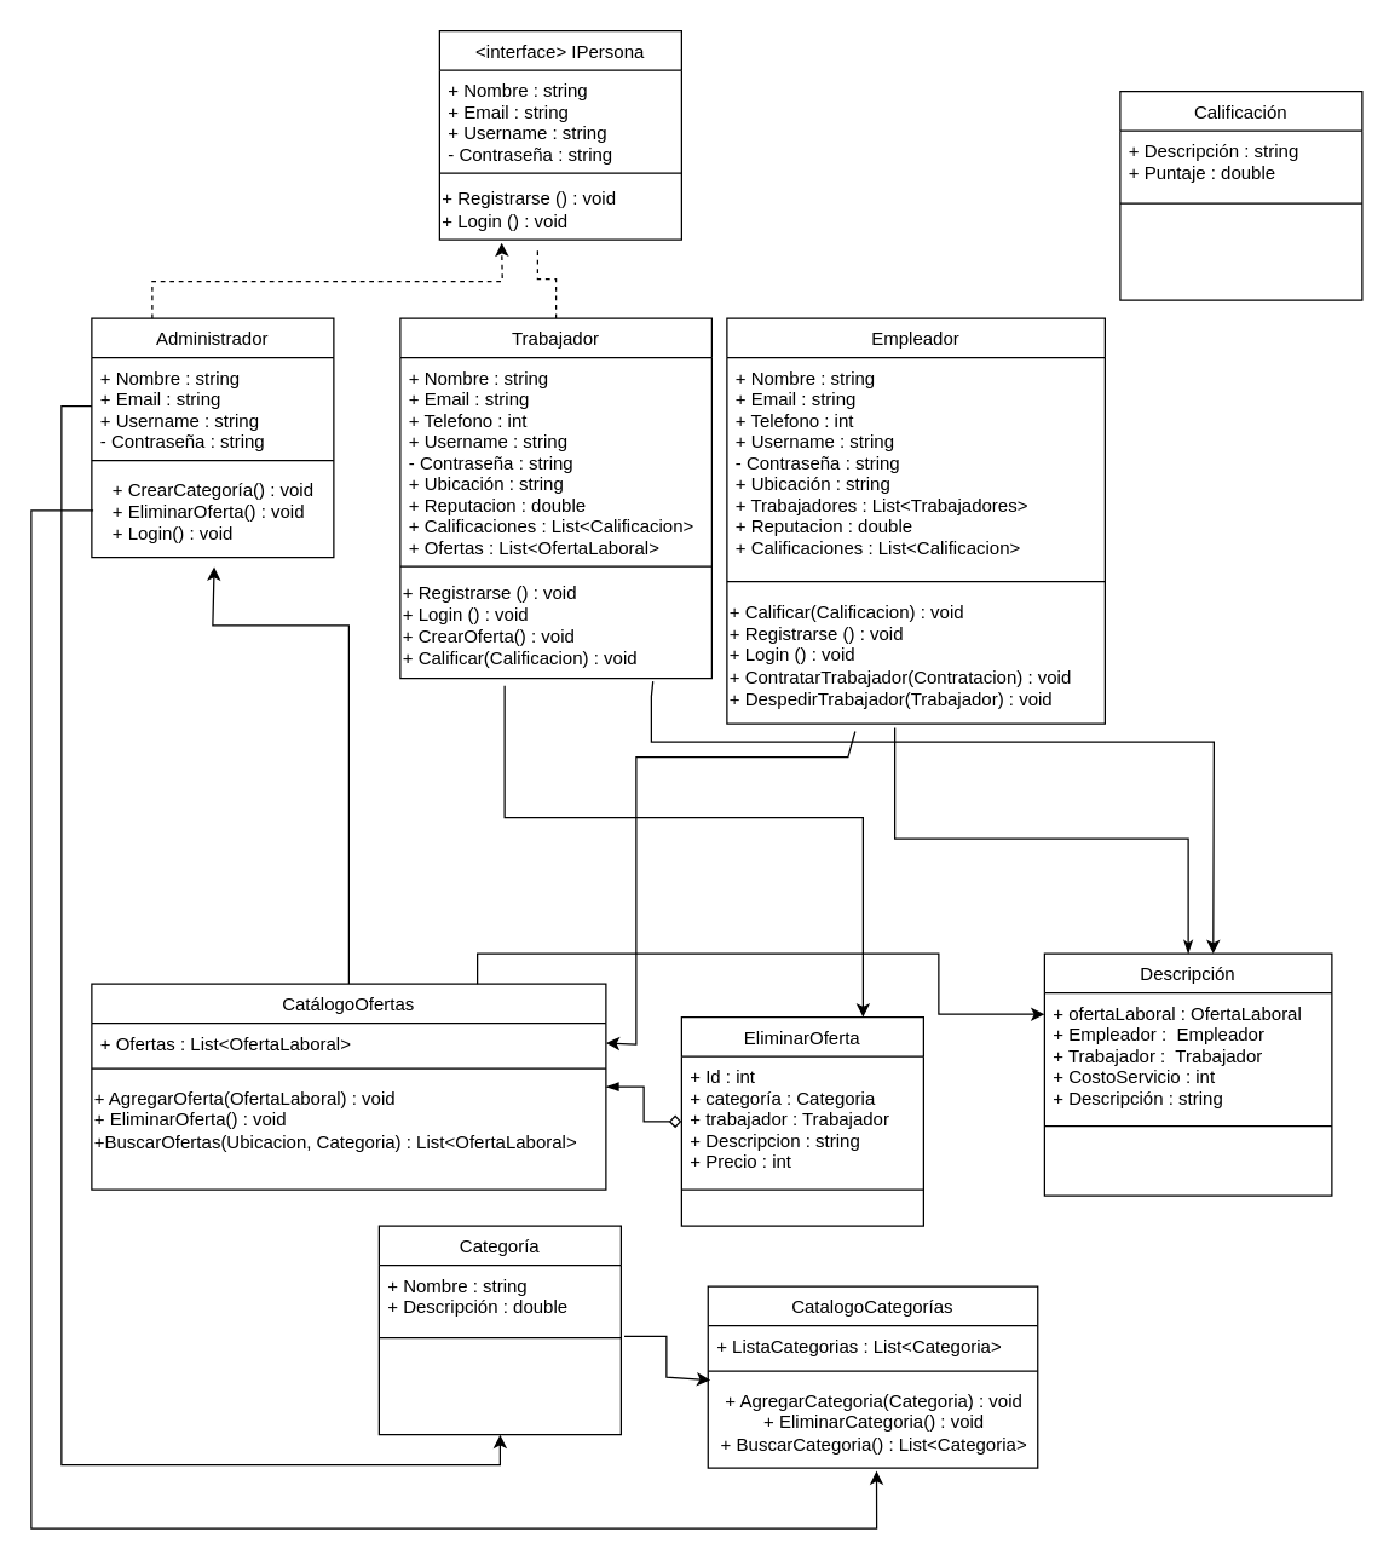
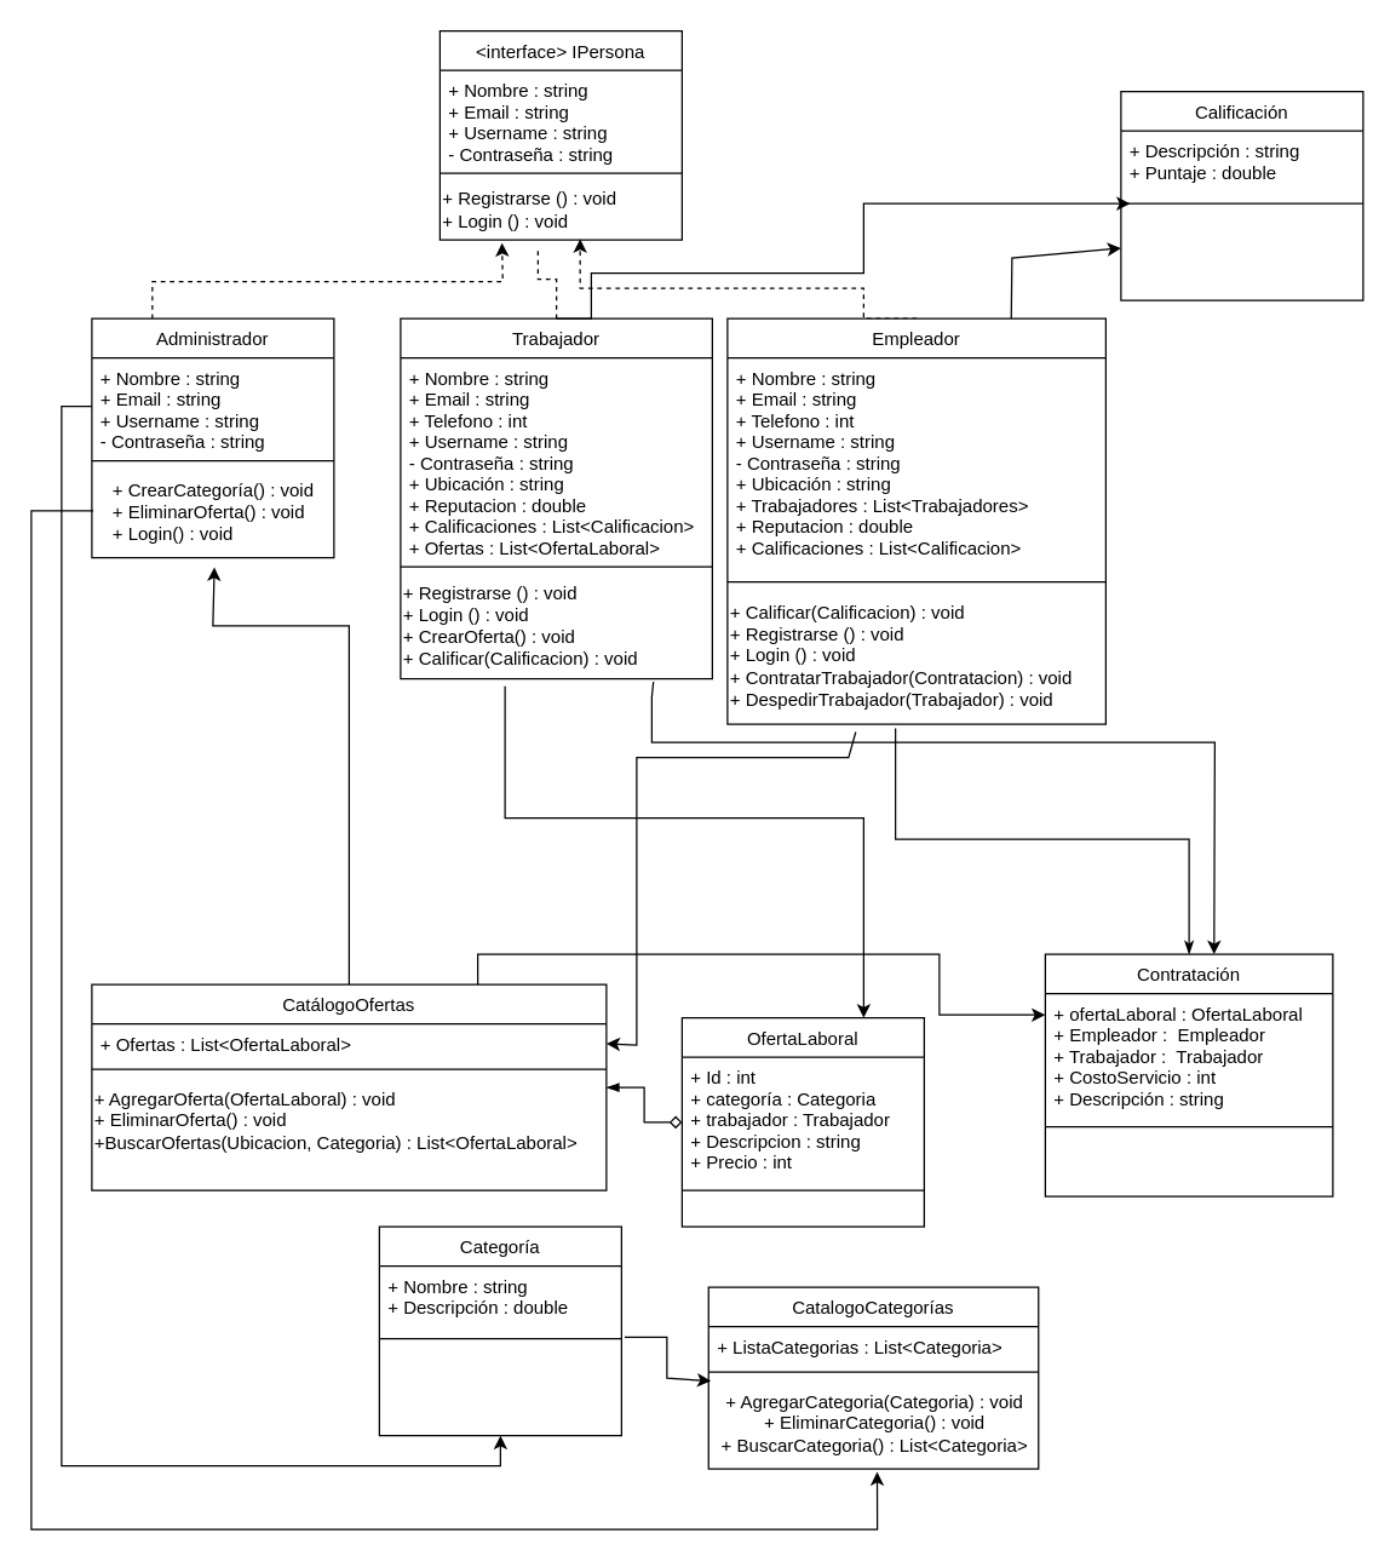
+ <mxCell id="50" value="" style="endArrow=classic;html=1;rounded=0;exitX=0.75;exitY=0;exitDx=0;exitDy=0;entryX=0;entryY=0.75;entryDx=0;entryDy=0;" edge="1" parent="1" source="8" target="39"><mxGeometry width="50" height="50" relative="1" as="geometry"><mxPoint x="440" y="460" as="sourcePoint" /><mxPoint x="490" y="410" as="targetPoint" /><Array as="points"><mxPoint x="668" y="170" /></Array></mxGeometry></mxCell>
+ <mxCell id="49" value="" style="endArrow=classic;html=1;rounded=0;exitX=0.5;exitY=0;exitDx=0;exitDy=0;entryX=0.038;entryY=1.091;entryDx=0;entryDy=0;entryPerimeter=0;" edge="1" parent="1" source="14" target="40"><mxGeometry width="50" height="50" relative="1" as="geometry"><mxPoint x="440" y="460" as="sourcePoint" /><mxPoint x="490" y="410" as="targetPoint" /><Array as="points"><mxPoint x="390" y="210" /><mxPoint x="390" y="180" /><mxPoint x="570" y="180" /><mxPoint x="570" y="134" /></Array></mxGeometry></mxCell>
+ <mxCell id="7" style="edgeStyle=orthogonalEdgeStyle;rounded=0;orthogonalLoop=1;jettySize=auto;html=1;exitX=0.5;exitY=0;exitDx=0;exitDy=0;entryX=0.579;entryY=0.987;entryDx=0;entryDy=0;entryPerimeter=0;dashed=1;" parent="1" source="8" target="32" edge="1"><mxGeometry relative="1" as="geometry"><Array as="points"><mxPoint x="570" y="190" /><mxPoint x="383" y="190" /></Array></mxGeometry></mxCell>
- <mxCell id="25" value="Descripción" style="swimlane;fontStyle=0;align=center;verticalAlign=top;childLayout=stackLayout;horizontal=1;startSize=26;horizontalStack=0;resizeParent=1;resizeLast=0;collapsible=1;marginBottom=0;rounded=0;shadow=0;strokeWidth=1;" parent="1" vertex="1"><mxGeometry x="690" y="630" width="190" height="160" as="geometry"><mxRectangle x="230" y="140" width="160" height="26" as="alternateBounds" /></mxGeometry></mxCell>
+ <mxCell id="25" value="Contratación" style="swimlane;fontStyle=0;align=center;verticalAlign=top;childLayout=stackLayout;horizontal=1;startSize=26;horizontalStack=0;resizeParent=1;resizeLast=0;collapsible=1;marginBottom=0;rounded=0;shadow=0;strokeWidth=1;" parent="1" vertex="1"><mxGeometry x="690" y="630" width="190" height="160" as="geometry"><mxRectangle x="230" y="140" width="160" height="26" as="alternateBounds" /></mxGeometry></mxCell>
- <mxCell id="33" value="EliminarOferta" style="swimlane;fontStyle=0;align=center;verticalAlign=top;childLayout=stackLayout;horizontal=1;startSize=26;horizontalStack=0;resizeParent=1;resizeLast=0;collapsible=1;marginBottom=0;rounded=0;shadow=0;strokeWidth=1;" parent="1" vertex="1"><mxGeometry x="450" y="672" width="160" height="138" as="geometry"><mxRectangle x="230" y="140" width="160" height="26" as="alternateBounds" /></mxGeometry></mxCell>
+ <mxCell id="33" value="OfertaLaboral" style="swimlane;fontStyle=0;align=center;verticalAlign=top;childLayout=stackLayout;horizontal=1;startSize=26;horizontalStack=0;resizeParent=1;resizeLast=0;collapsible=1;marginBottom=0;rounded=0;shadow=0;strokeWidth=1;" parent="1" vertex="1"><mxGeometry x="450" y="672" width="160" height="138" as="geometry"><mxRectangle x="230" y="140" width="160" height="26" as="alternateBounds" /></mxGeometry></mxCell>
